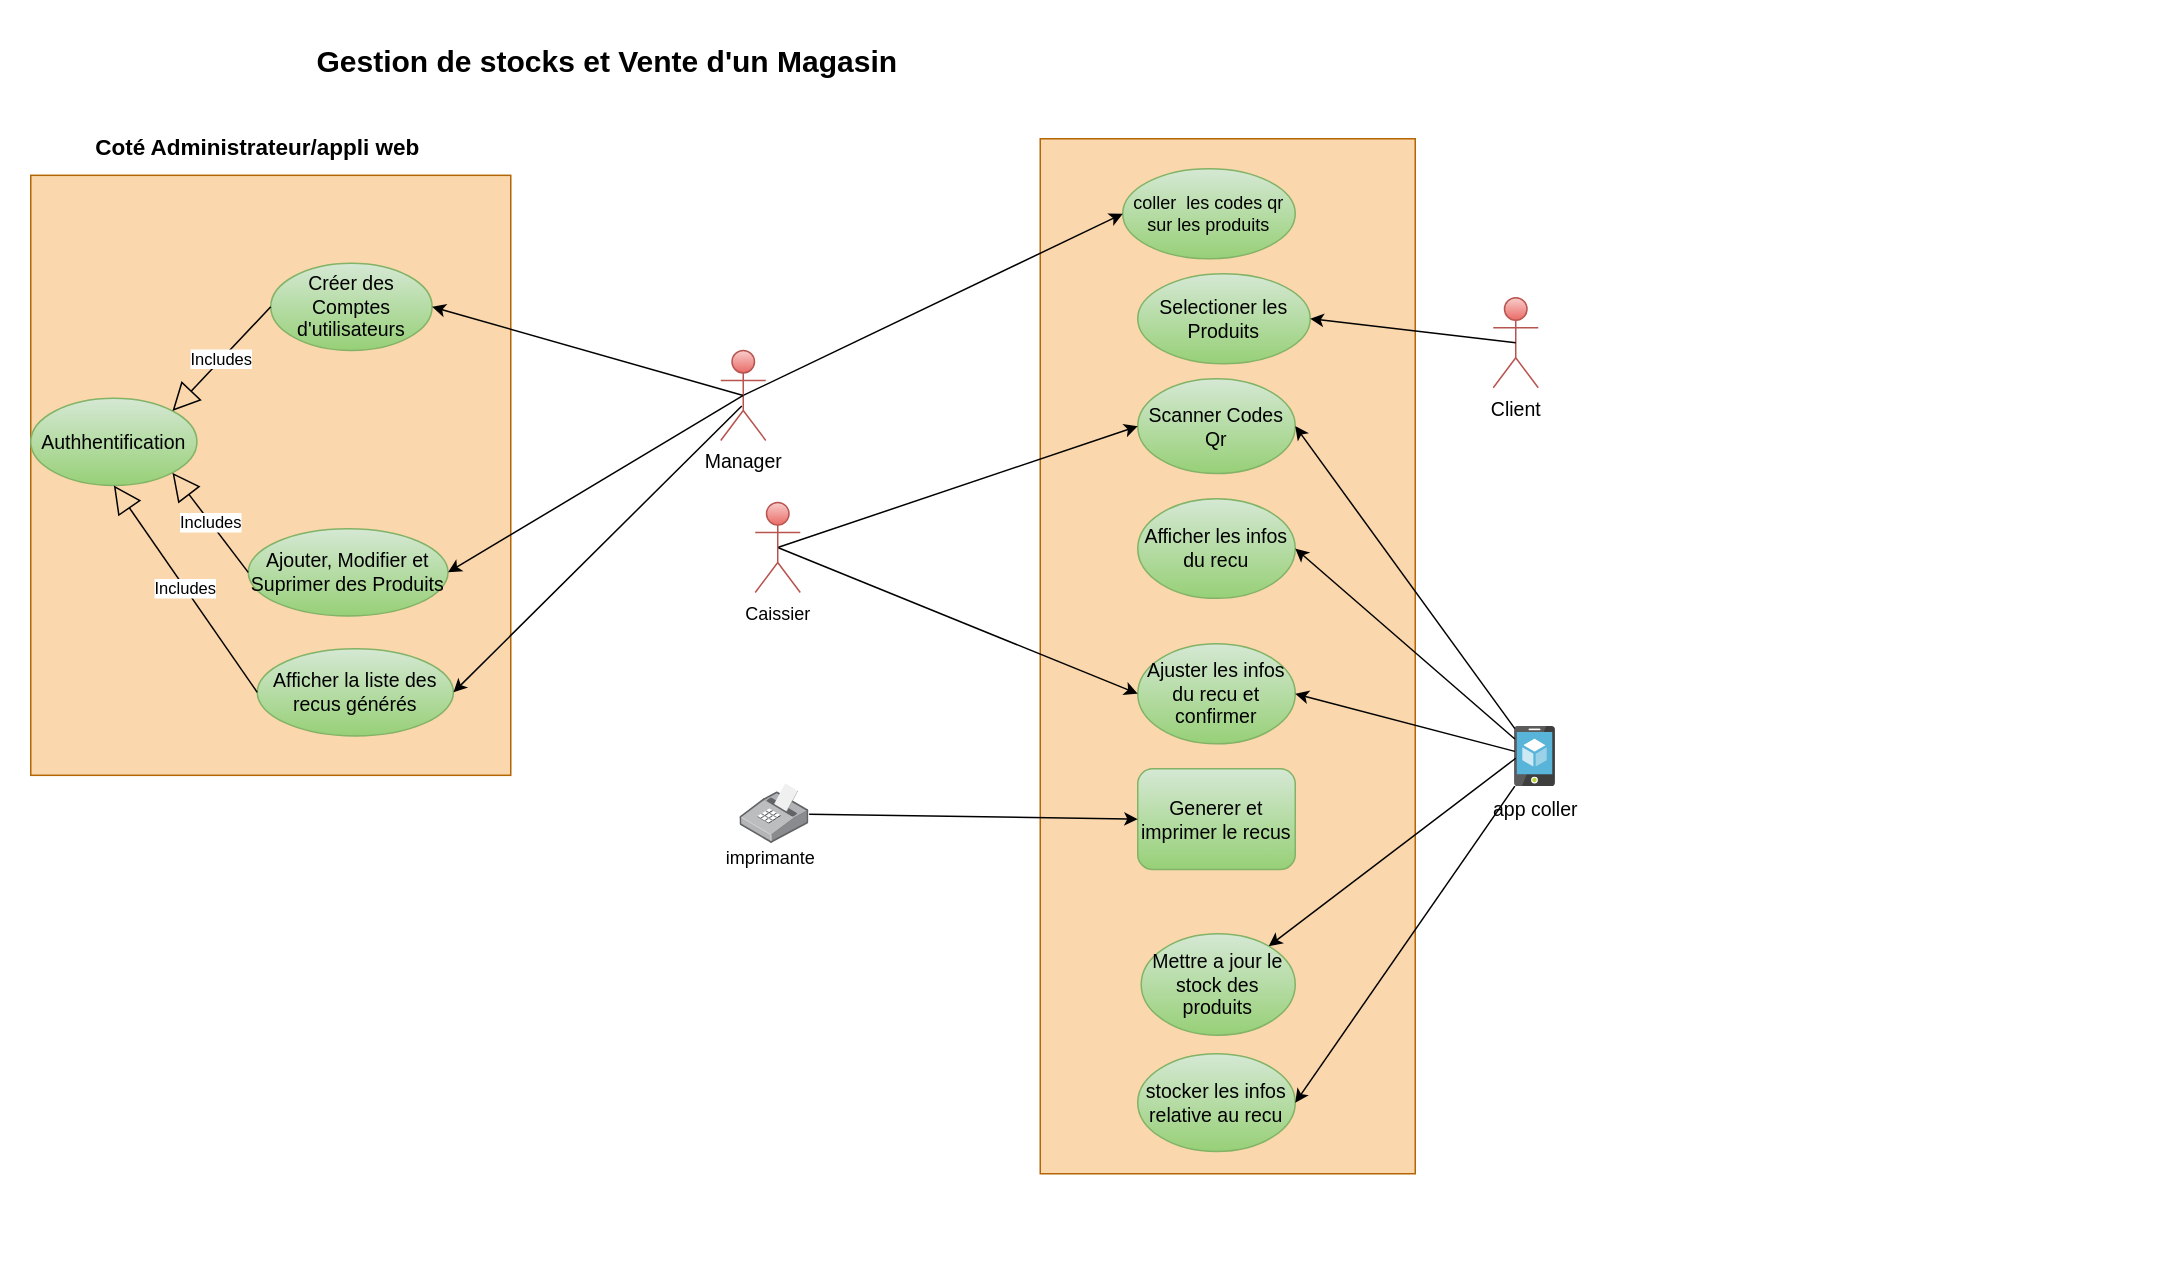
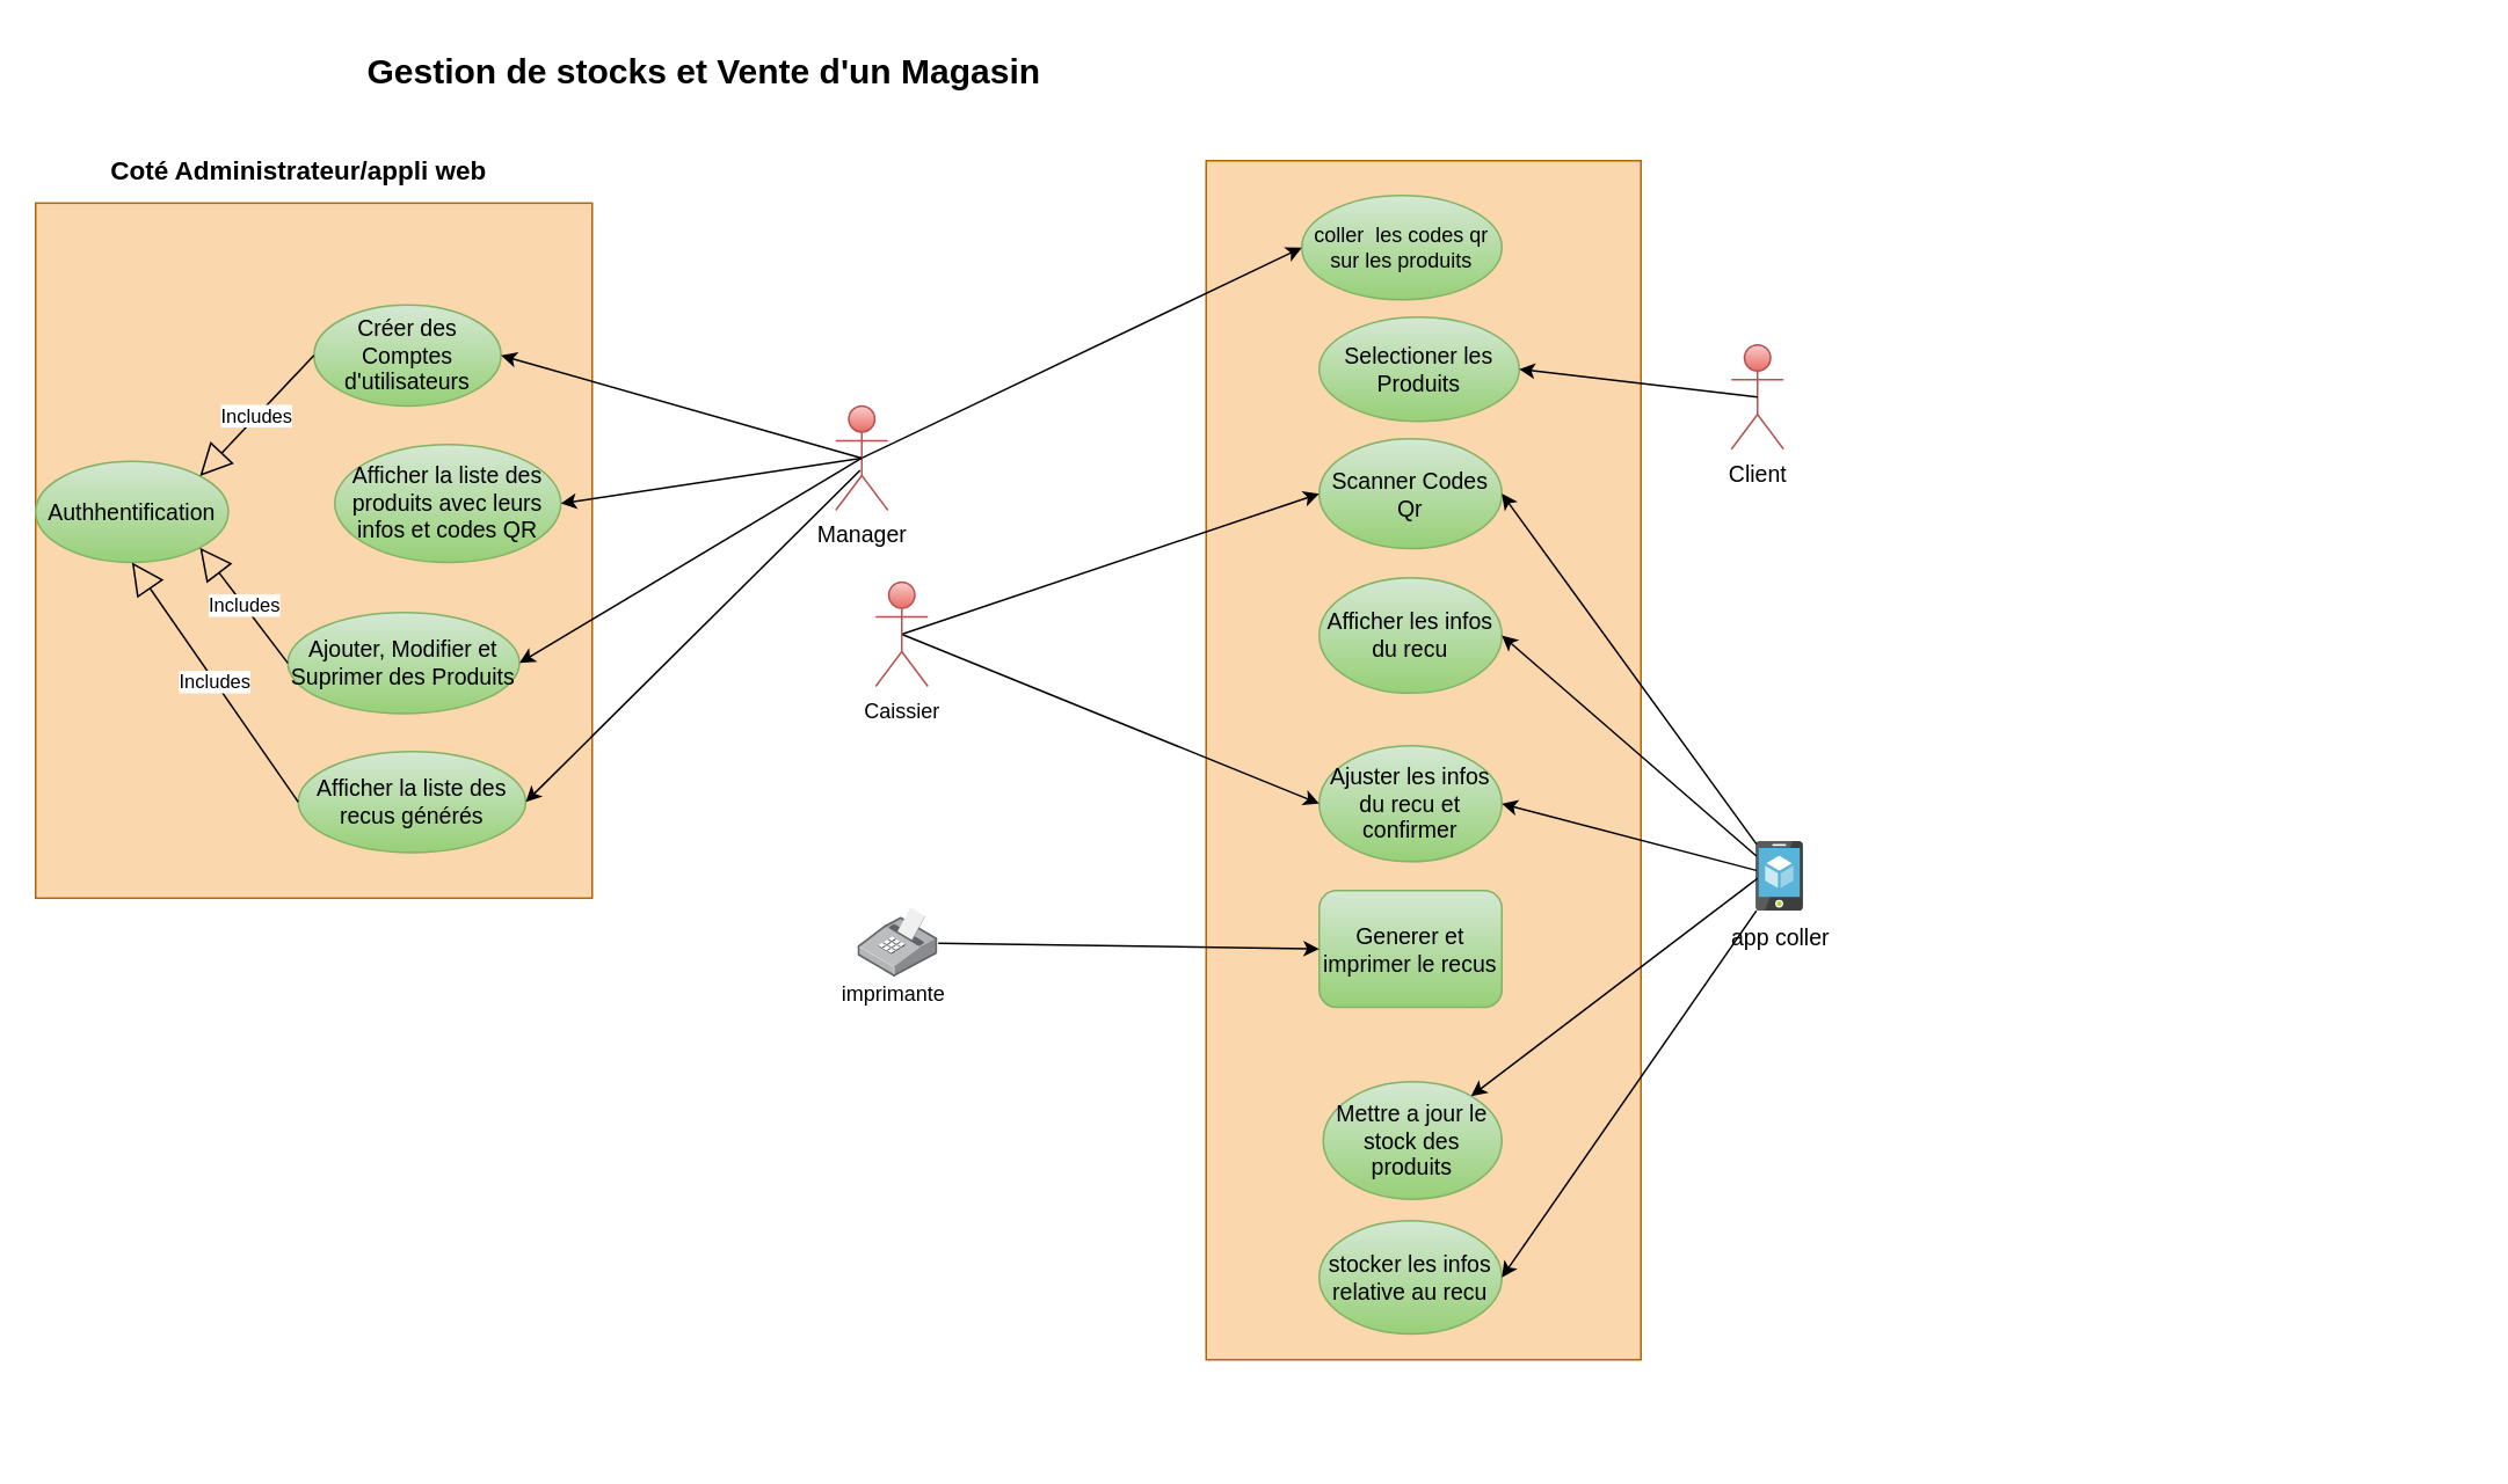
+ <mxCell id="48" style="edgeStyle=none;html=1;entryX=1;entryY=0.5;entryDx=0;entryDy=0;exitX=0.5;exitY=0.5;exitDx=0;exitDy=0;exitPerimeter=0;" parent="1" source="22" target="38" edge="1"><mxGeometry relative="1" as="geometry"><mxPoint x="432.111" y="224.444" as="sourcePoint" /></mxGeometry></mxCell>
+ <mxCell id="38" value="Afficher la liste des produits avec leurs infos et codes QR" style="ellipse;whiteSpace=wrap;html=1;fillColor=#d5e8d4;gradientColor=#97d077;strokeColor=#82b366;fontColor=#000000;container=0;fontSize=13;" parent="35" vertex="1"><mxGeometry x="162" y="125.82" width="130" height="67.81" as="geometry" /></mxCell>
